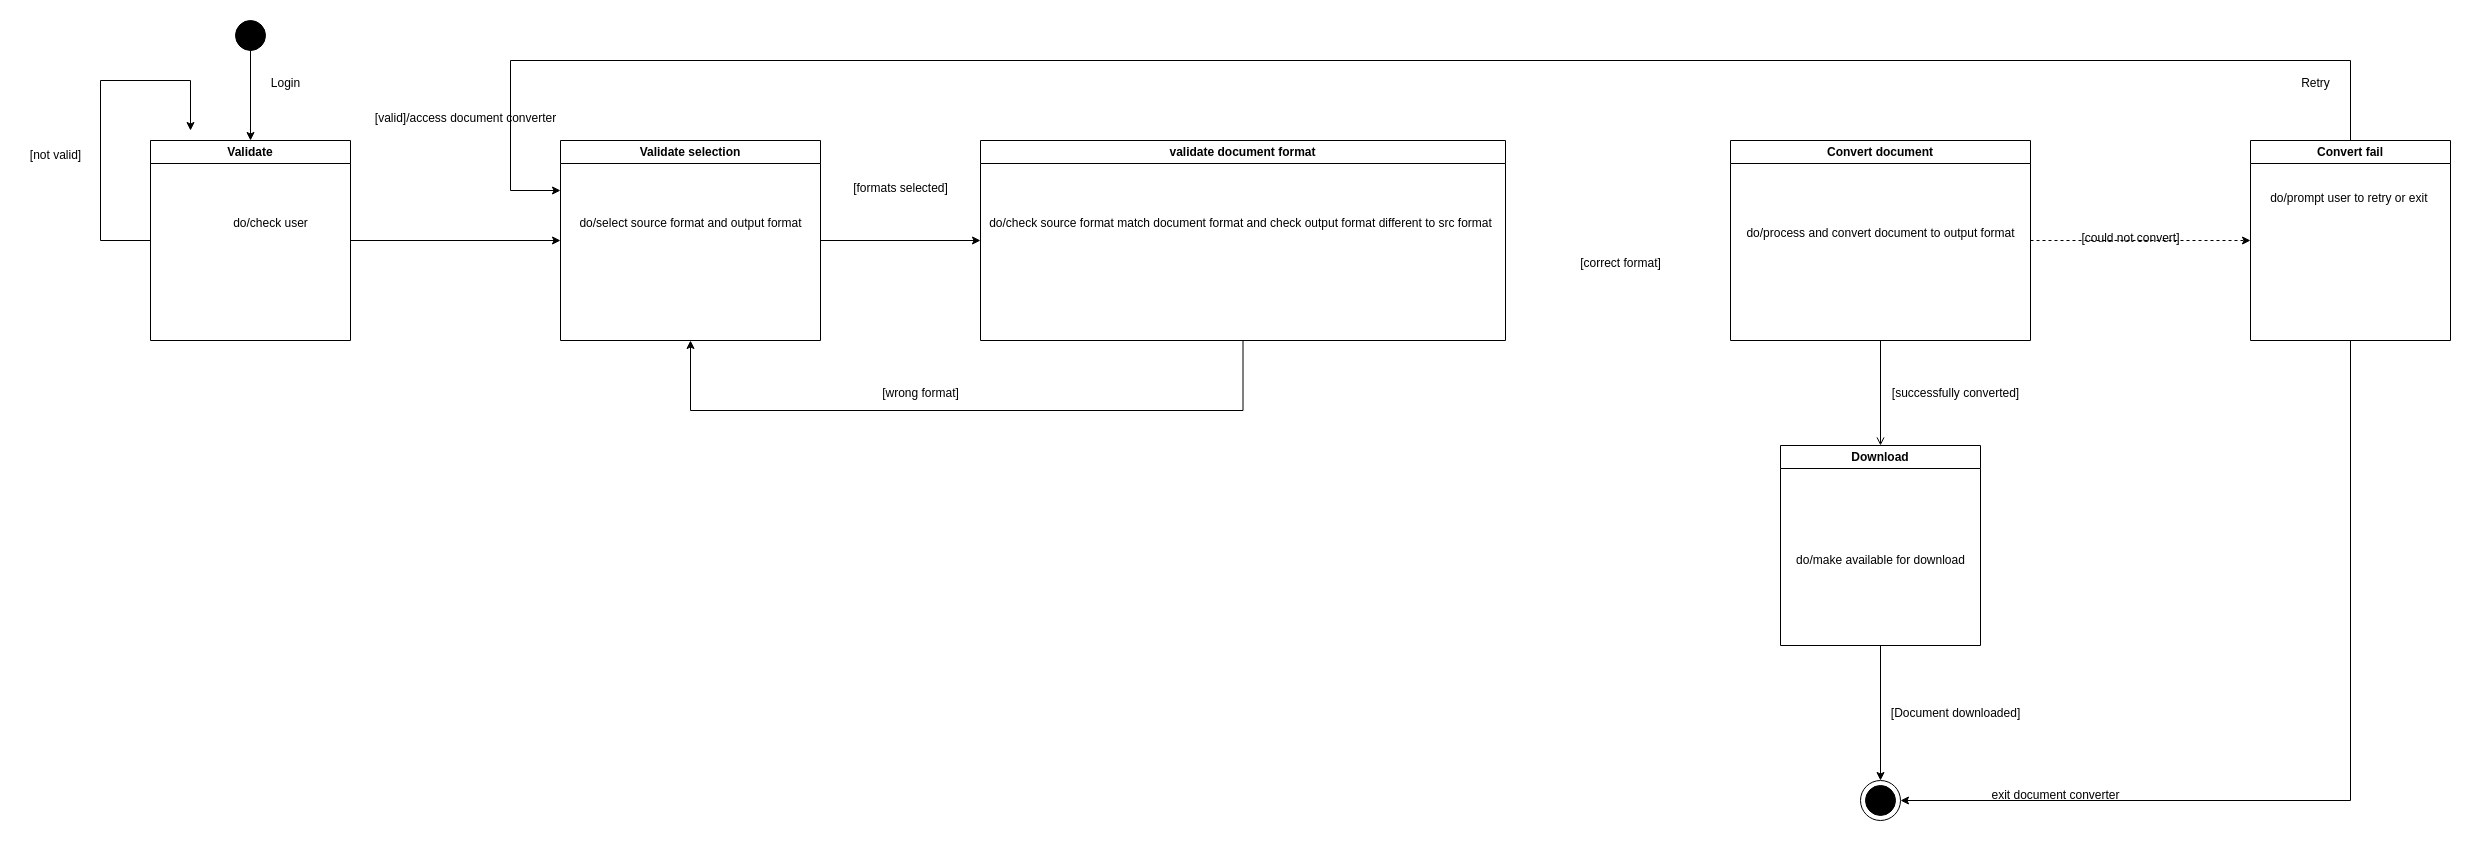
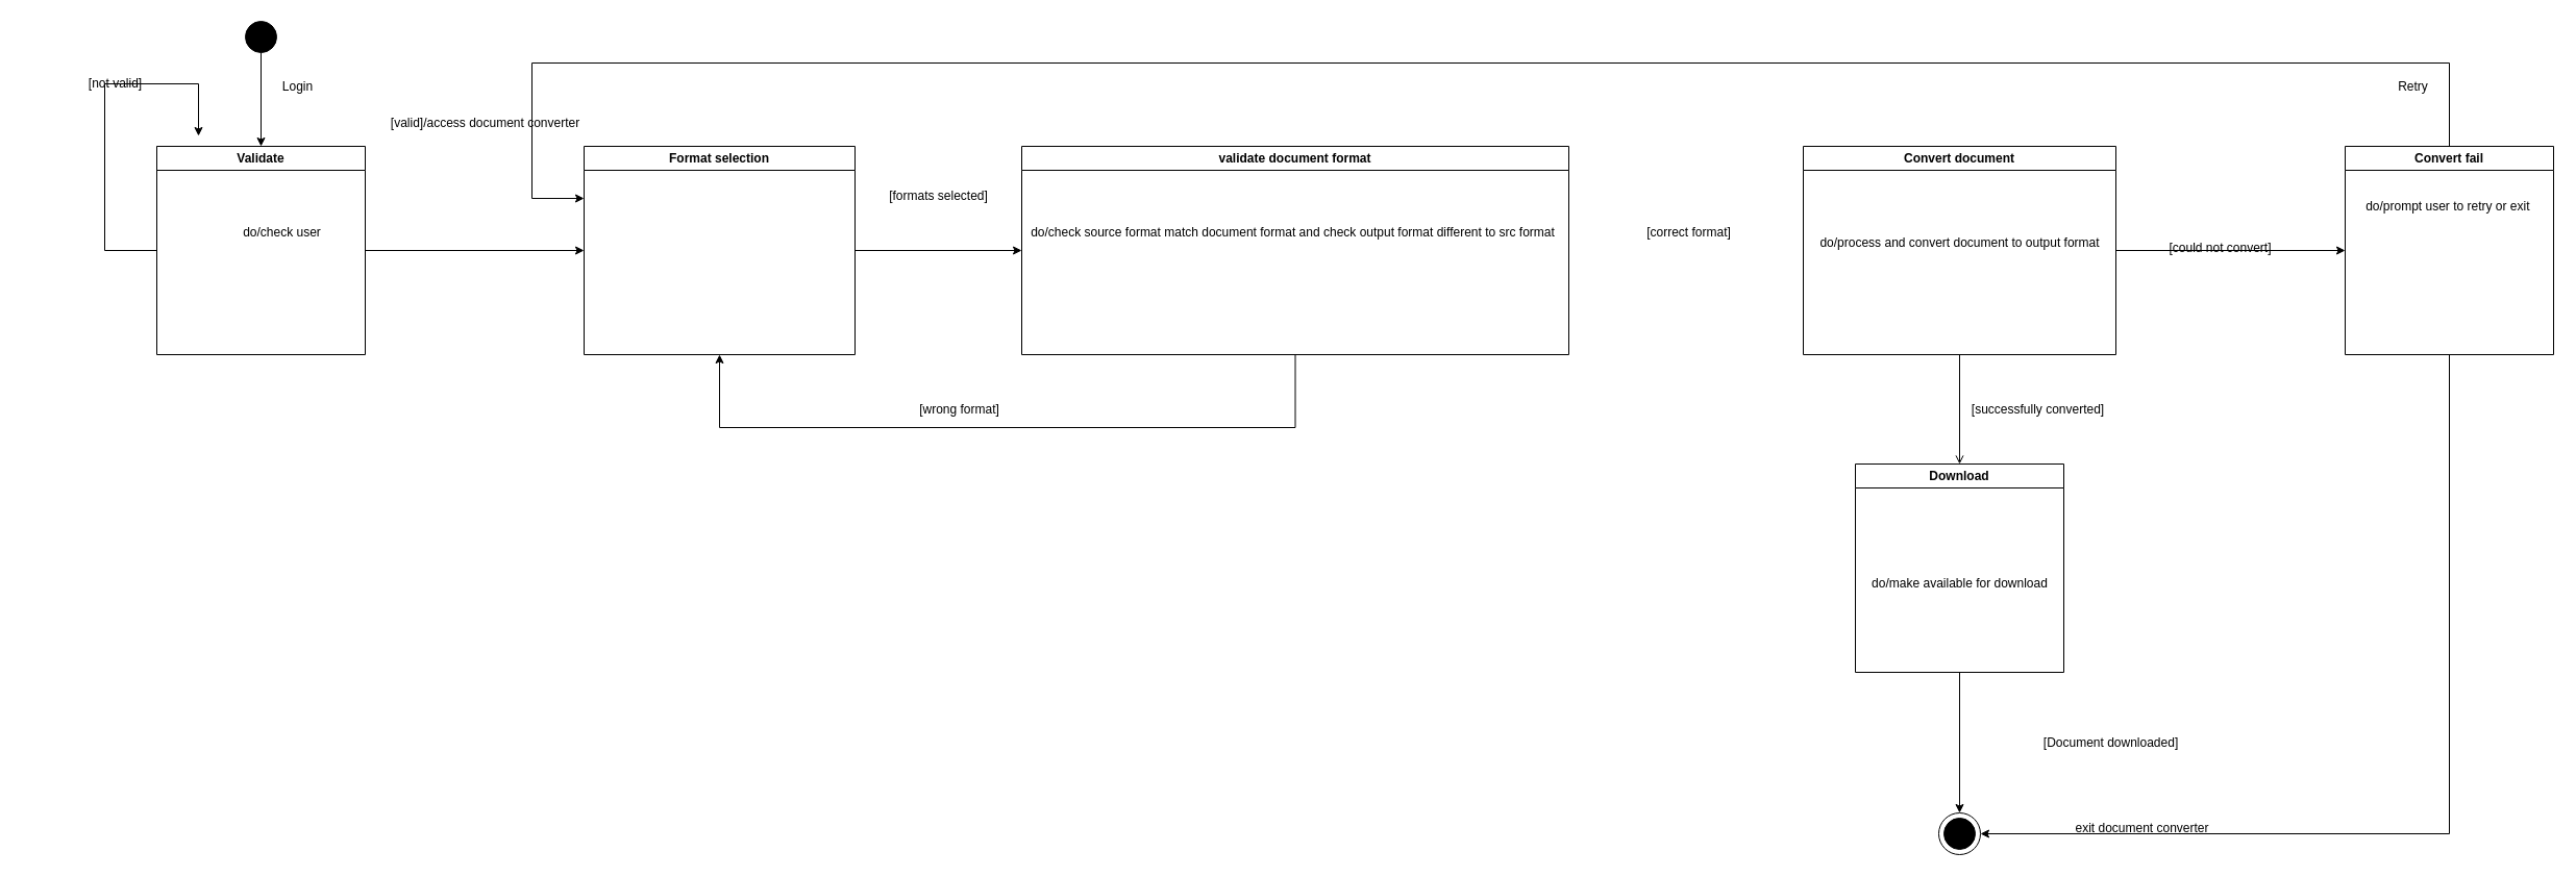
- <mxCell id="11" value="Validate selection" style="swimlane;whiteSpace=wrap;html=1;" vertex="1" parent="1"><mxGeometry x="560" y="140" width="260" height="200" as="geometry" /></mxCell>
+ <mxCell id="11" value="Format selection" style="swimlane;whiteSpace=wrap;html=1;" vertex="1" parent="1"><mxGeometry x="560" y="140" width="260" height="200" as="geometry" /></mxCell>
- <mxCell id="9" value="[not valid]" style="text;html=1;align=center;verticalAlign=middle;resizable=0;points=[];autosize=1;strokeColor=none;fillColor=none;" vertex="1" parent="1"><mxGeometry x="20" y="140" width="70" height="30" as="geometry" /></mxCell>
+ <mxCell id="9" value="[not valid]" style="text;html=1;align=center;verticalAlign=middle;resizable=0;points=[];autosize=1;strokeColor=none;fillColor=none;" vertex="1" parent="1"><mxGeometry x="75" y="65" width="70" height="30" as="geometry" /></mxCell>
- <mxCell id="12" value="do/select source format and output format" style="text;html=1;align=center;verticalAlign=middle;resizable=0;points=[];autosize=1;strokeColor=none;fillColor=none;" vertex="1" parent="11"><mxGeometry x="5" y="68" width="250" height="30" as="geometry" /></mxCell>
- <mxCell id="20" style="edgeStyle=orthogonalEdgeStyle;rounded=0;orthogonalLoop=1;jettySize=auto;html=1;entryX=0;entryY=0.5;entryDx=0;entryDy=0;dashed=1;" edge="1" parent="1" source="21" target="30"><mxGeometry relative="1" as="geometry" /></mxCell>
+ <mxCell id="20" style="edgeStyle=orthogonalEdgeStyle;rounded=0;orthogonalLoop=1;jettySize=auto;html=1;entryX=0;entryY=0.5;entryDx=0;entryDy=0;" edge="1" parent="1" source="21" target="30"><mxGeometry relative="1" as="geometry" /></mxCell>
- <mxCell id="23" value="[correct format]" style="text;html=1;align=center;verticalAlign=middle;resizable=0;points=[];autosize=1;strokeColor=none;fillColor=none;" vertex="1" parent="1"><mxGeometry x="1570" y="248" width="100" height="30" as="geometry" /></mxCell>
+ <mxCell id="23" value="[correct format]" style="text;html=1;align=center;verticalAlign=middle;resizable=0;points=[];autosize=1;strokeColor=none;fillColor=none;" vertex="1" parent="1"><mxGeometry x="1570" y="208" width="100" height="30" as="geometry" /></mxCell>
- <mxCell id="36" value="[Document downloaded]" style="text;html=1;align=center;verticalAlign=middle;resizable=0;points=[];autosize=1;strokeColor=none;fillColor=none;" vertex="1" parent="1"><mxGeometry x="1880" y="698" width="150" height="30" as="geometry" /></mxCell>
+ <mxCell id="36" value="[Document downloaded]" style="text;html=1;align=center;verticalAlign=middle;resizable=0;points=[];autosize=1;strokeColor=none;fillColor=none;" vertex="1" parent="1"><mxGeometry x="1950" y="698" width="150" height="30" as="geometry" /></mxCell>
